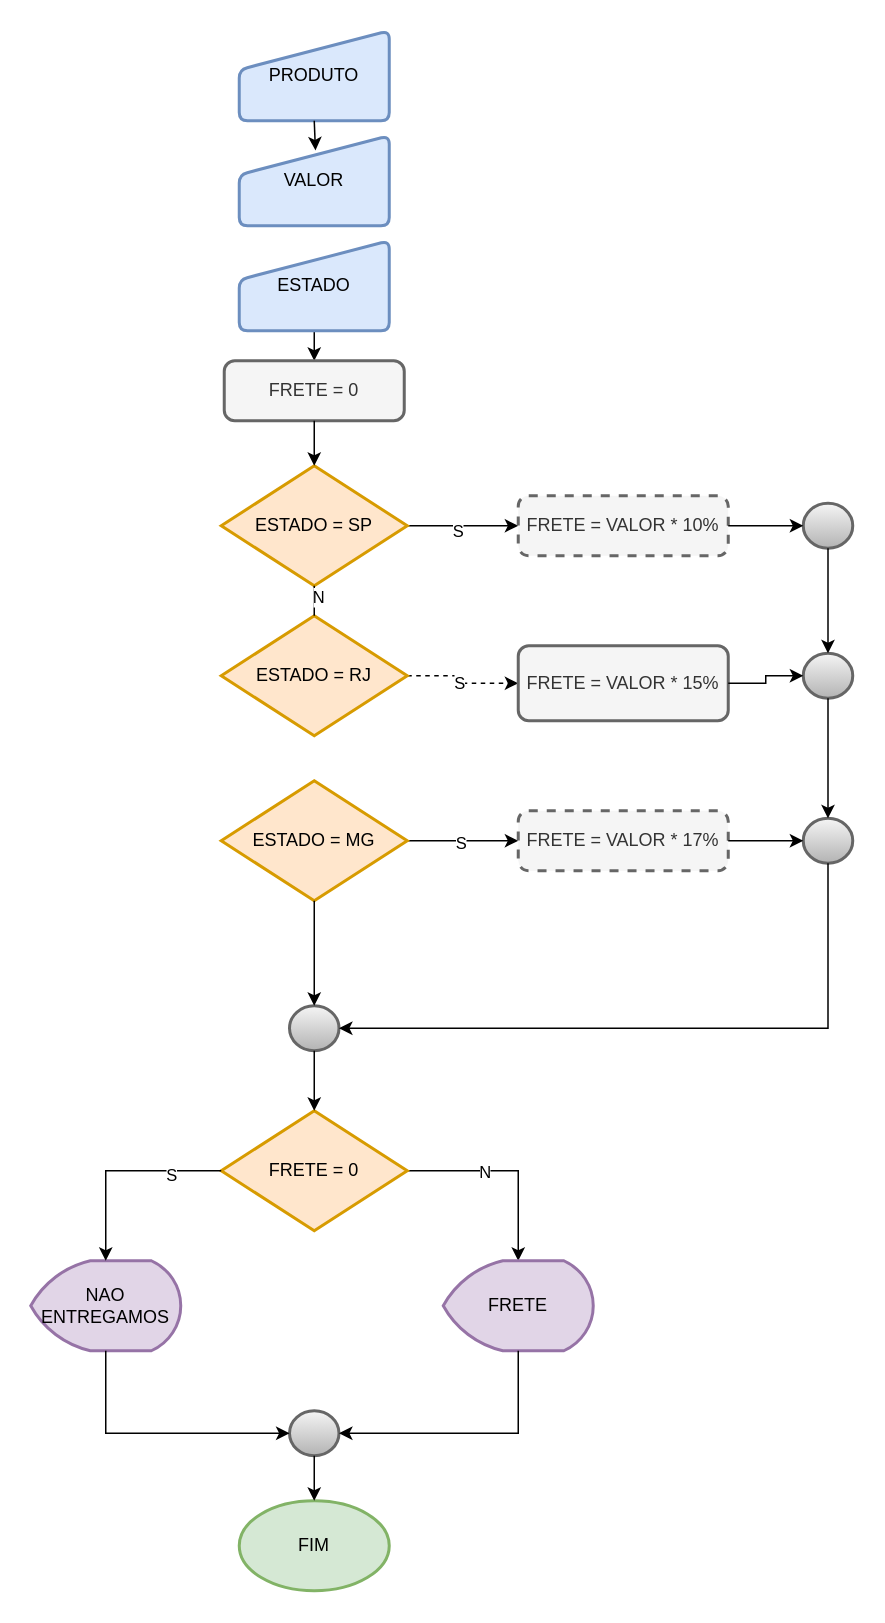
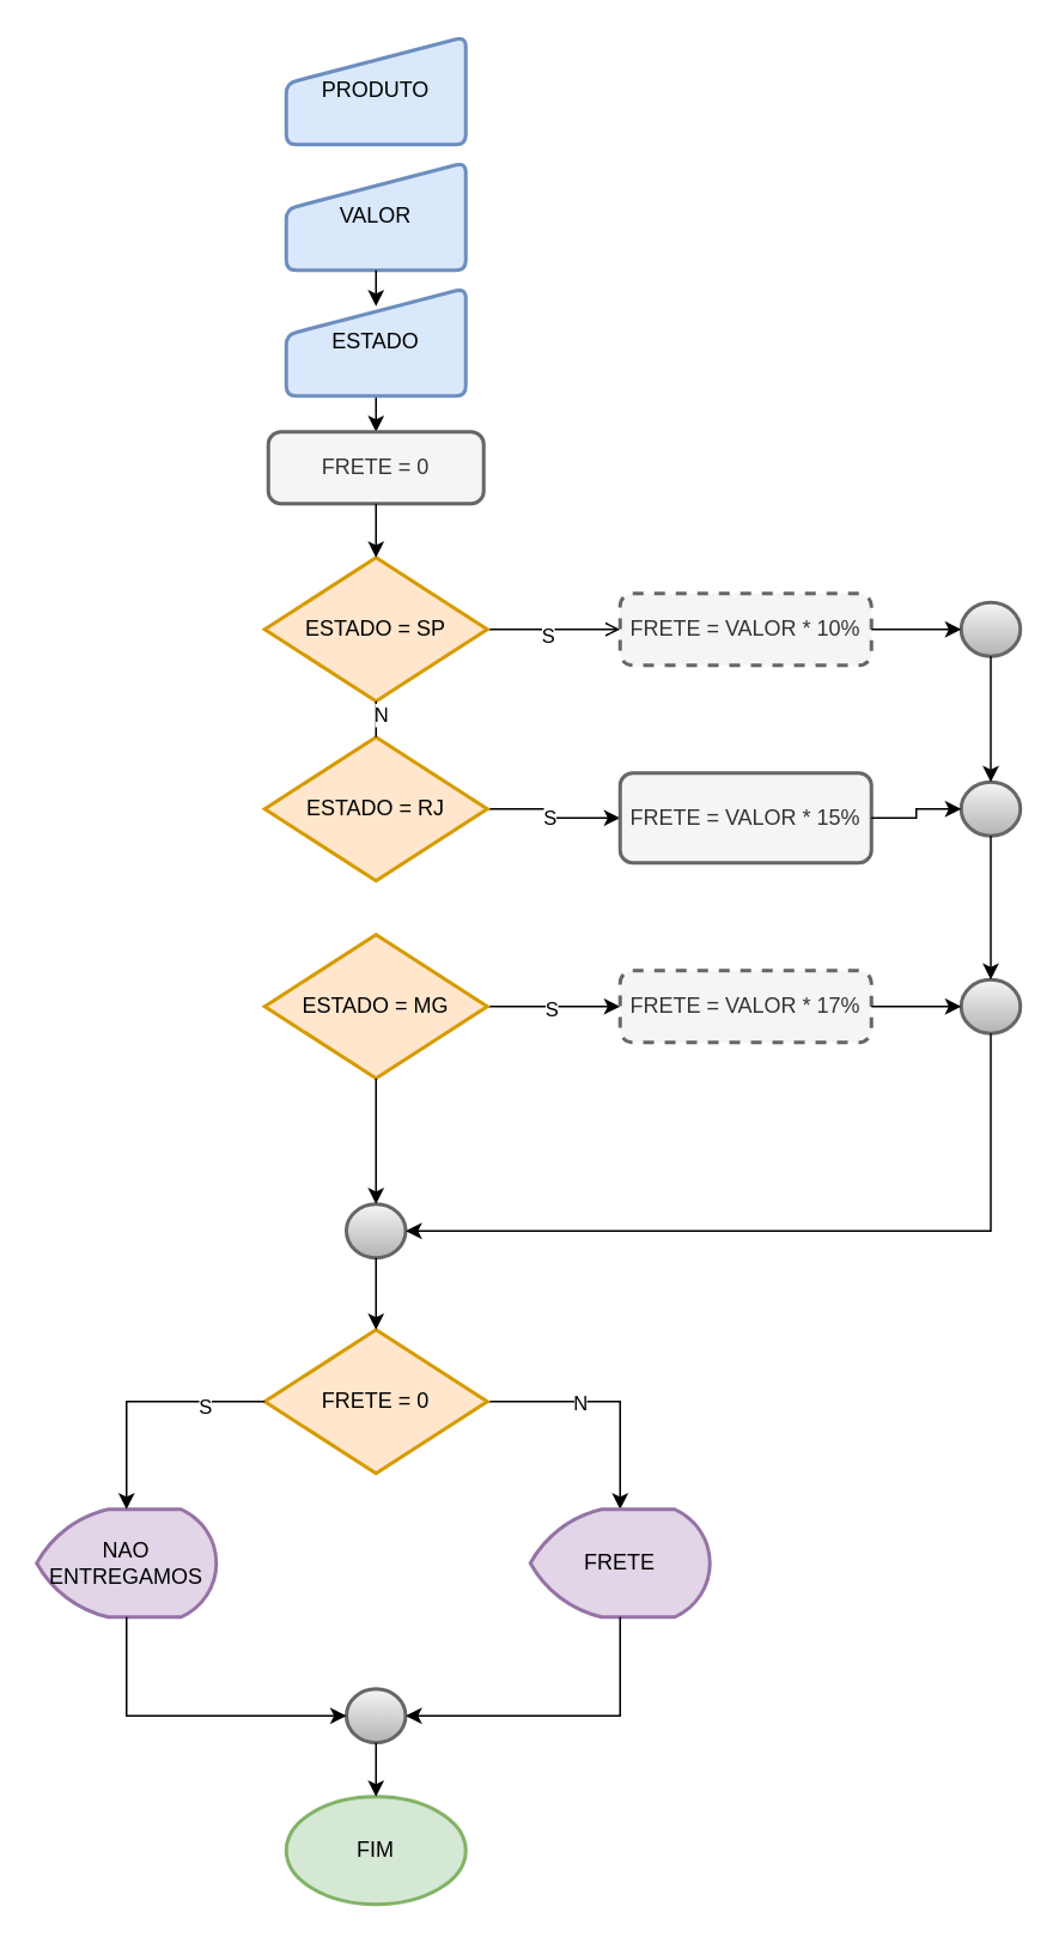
- <mxCell id="13" style="edgeStyle=orthogonalEdgeStyle;rounded=0;orthogonalLoop=1;jettySize=auto;html=1;exitX=0.5;exitY=1;exitDx=0;exitDy=0;entryX=0.508;entryY=0.163;entryDx=0;entryDy=0;entryPerimeter=0;" edge="1" parent="1" source="3" target="6"><mxGeometry relative="1" as="geometry" /></mxCell>
+ <mxCell id="12" style="edgeStyle=orthogonalEdgeStyle;rounded=0;orthogonalLoop=1;jettySize=auto;html=1;exitX=0.5;exitY=1;exitDx=0;exitDy=0;entryX=0.5;entryY=0.167;entryDx=0;entryDy=0;entryPerimeter=0;" edge="1" parent="1" source="6" target="5"><mxGeometry relative="1" as="geometry" /></mxCell>
- <mxCell id="7" style="edgeStyle=orthogonalEdgeStyle;rounded=0;orthogonalLoop=1;jettySize=auto;html=1;exitX=1;exitY=0.5;exitDx=0;exitDy=0;exitPerimeter=0;entryX=0;entryY=0.5;entryDx=0;entryDy=0;" edge="1" parent="1" source="9" target="10"><mxGeometry relative="1" as="geometry" /></mxCell>
+ <mxCell id="7" style="edgeStyle=orthogonalEdgeStyle;rounded=0;orthogonalLoop=1;jettySize=auto;html=1;exitX=1;exitY=0.5;exitDx=0;exitDy=0;exitPerimeter=0;entryX=0;entryY=0.5;entryDx=0;entryDy=0;endArrow=open;" edge="1" parent="1" source="9" target="10"><mxGeometry relative="1" as="geometry" /></mxCell>
- <mxCell id="17" style="edgeStyle=orthogonalEdgeStyle;rounded=0;orthogonalLoop=1;jettySize=auto;html=1;exitX=1;exitY=0.5;exitDx=0;exitDy=0;exitPerimeter=0;entryX=0;entryY=0.5;entryDx=0;entryDy=0;dashed=1;" edge="1" parent="1" source="19" target="21"><mxGeometry relative="1" as="geometry" /></mxCell>
+ <mxCell id="17" style="edgeStyle=orthogonalEdgeStyle;rounded=0;orthogonalLoop=1;jettySize=auto;html=1;exitX=1;exitY=0.5;exitDx=0;exitDy=0;exitPerimeter=0;entryX=0;entryY=0.5;entryDx=0;entryDy=0;" edge="1" parent="1" source="19" target="21"><mxGeometry relative="1" as="geometry" /></mxCell>
